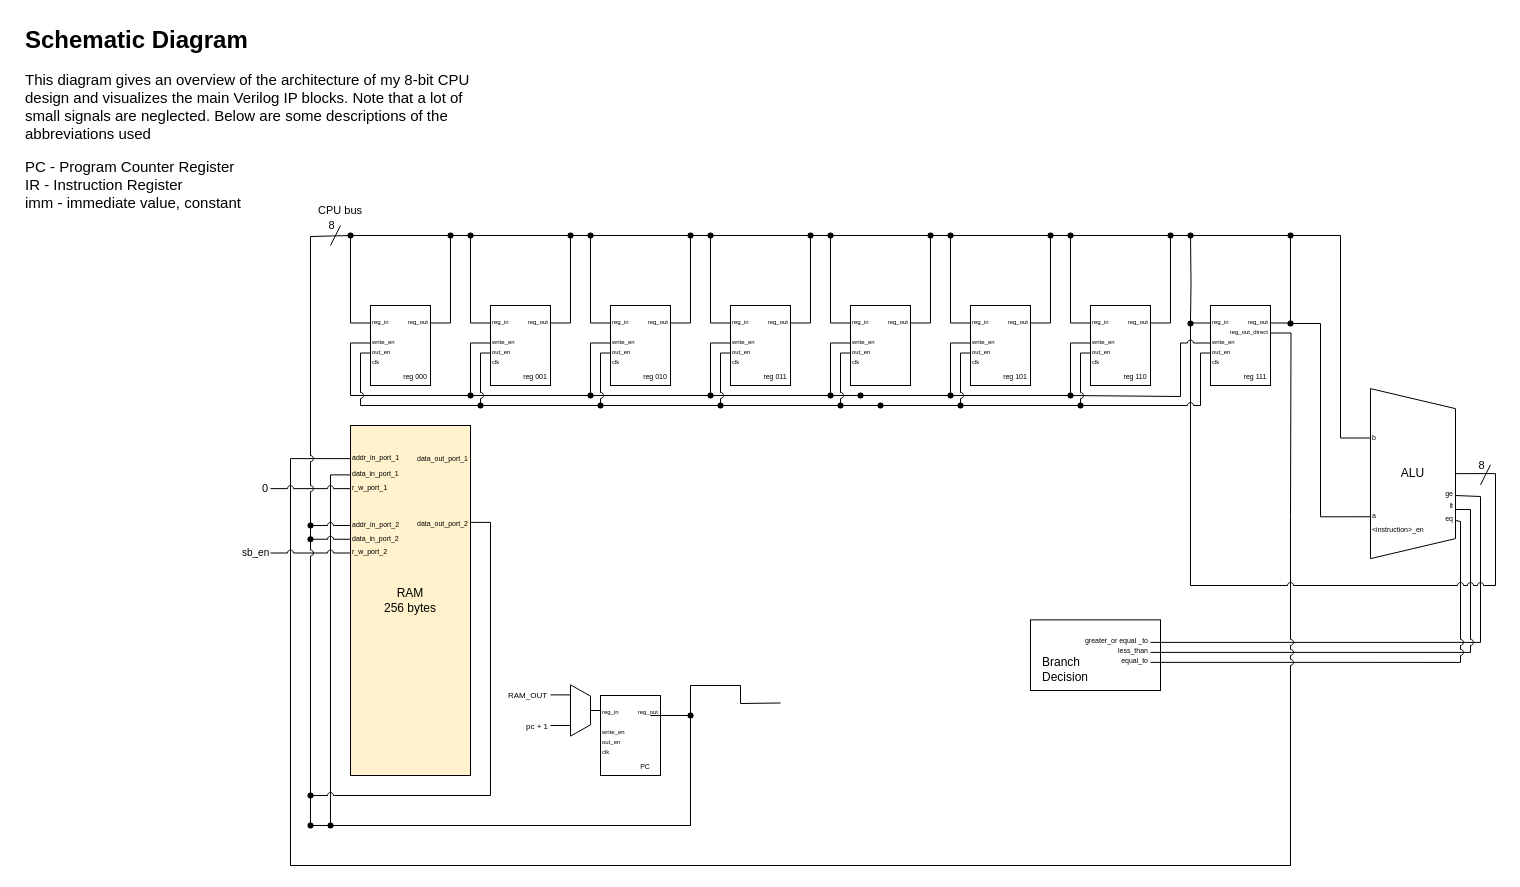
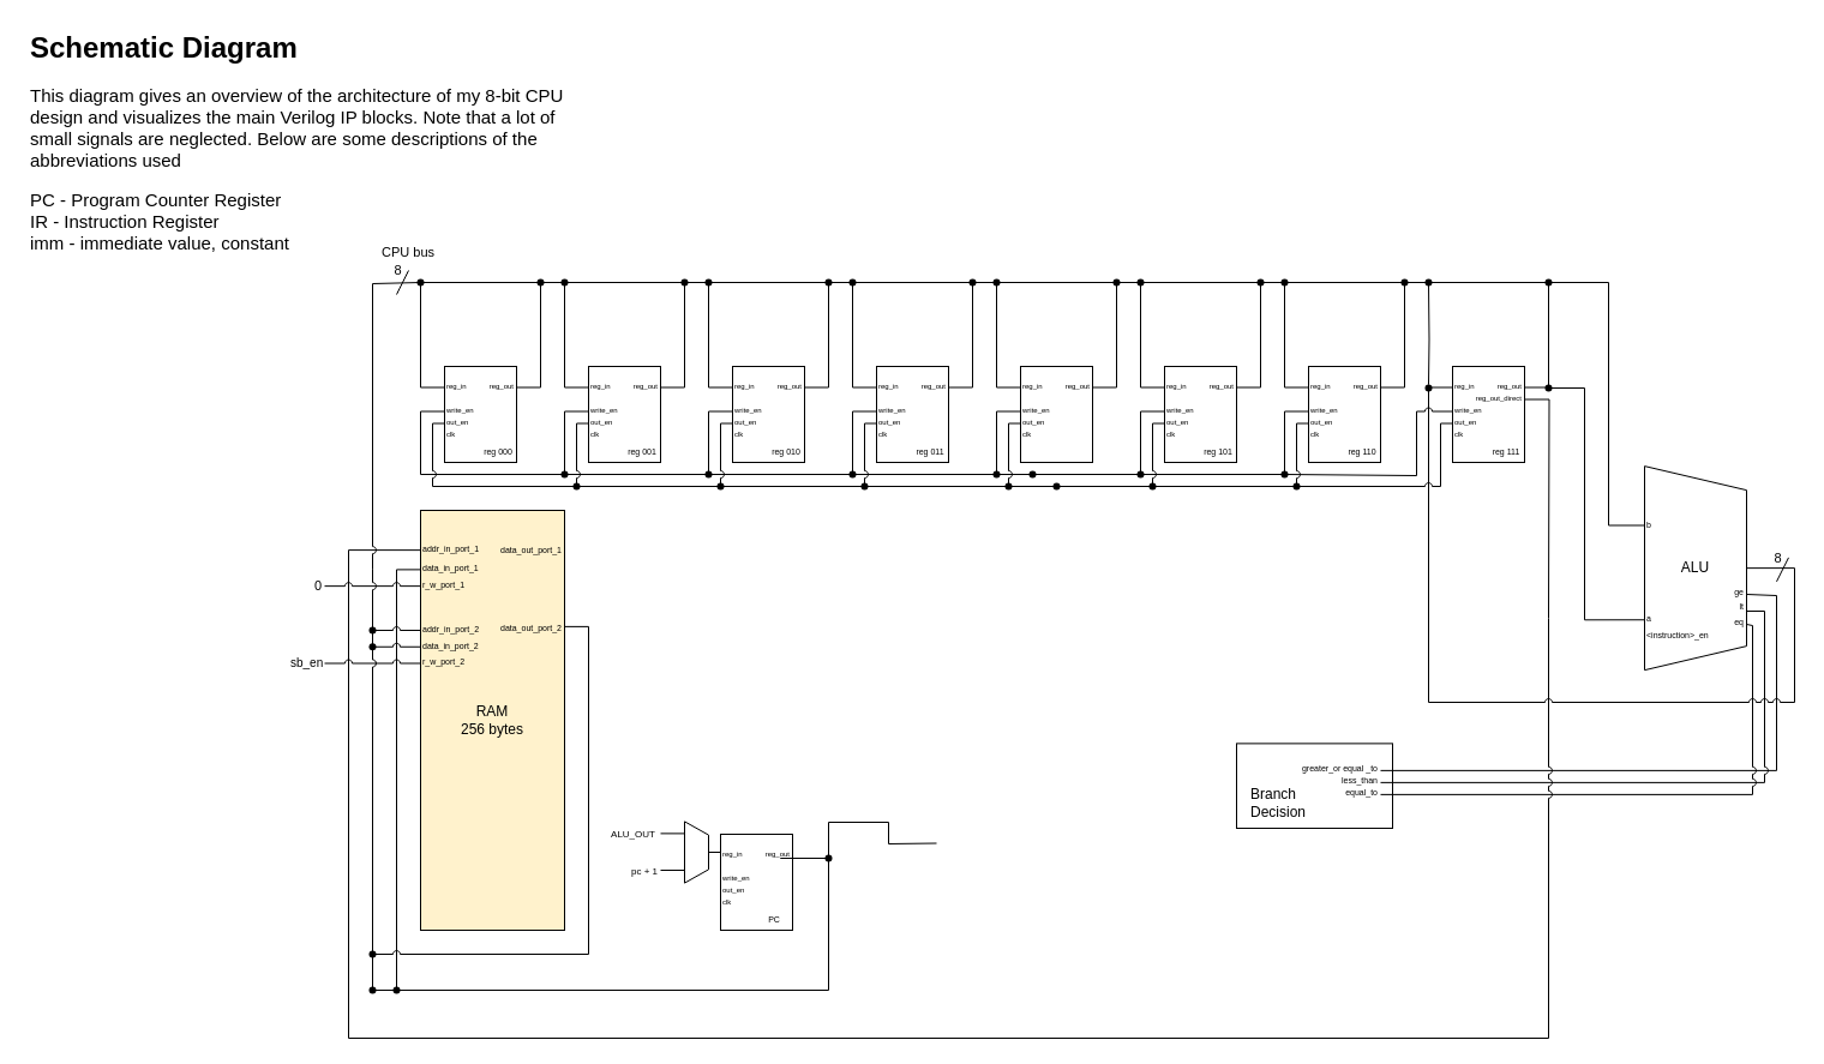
- <mxCell id="226" value="&lt;font style=&quot;font-size: 8px;&quot;&gt;RAM_OUT&lt;/font&gt;" style="text;html=1;strokeColor=none;fillColor=none;align=center;verticalAlign=middle;whiteSpace=wrap;rounded=0;" vertex="1" parent="1"><mxGeometry x="505" y="683.76" width="45" height="21.24" as="geometry" /></mxCell>
+ <mxCell id="226" value="&lt;font style=&quot;font-size: 8px;&quot;&gt;ALU_OUT&lt;/font&gt;" style="text;html=1;strokeColor=none;fillColor=none;align=center;verticalAlign=middle;whiteSpace=wrap;rounded=0;" vertex="1" parent="1"><mxGeometry x="505" y="683.76" width="45" height="21.24" as="geometry" /></mxCell>
